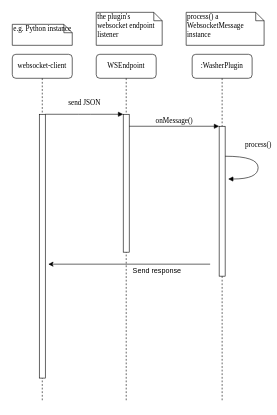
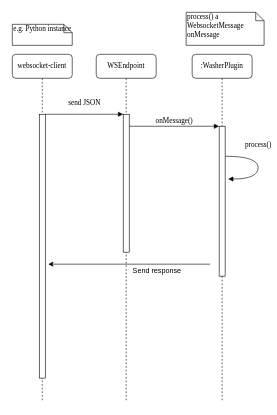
- <mxCell id="12" value="process() a WebsocketMessage instance&lt;br&gt;" parent="1" vertex="1" style="shape=note;whiteSpace=wrap;html=1;size=14;verticalAlign=top;align=left;spacingTop=-6;rounded=0;shadow=0;comic=0;labelBackgroundColor=none;strokeColor=#000000;strokeWidth=1;fillColor=#FFFFFF;fontFamily=Verdana;fontSize=12;fontColor=#000000;"><mxGeometry as="geometry" height="55" width="130" y="20" x="310" /></mxCell>
+ <mxCell id="12" value="process() a WebsocketMessage onMessage&lt;br&gt;" parent="1" vertex="1" style="shape=note;whiteSpace=wrap;html=1;size=14;verticalAlign=top;align=left;spacingTop=-6;rounded=0;shadow=0;comic=0;labelBackgroundColor=none;strokeColor=#000000;strokeWidth=1;fillColor=#FFFFFF;fontFamily=Verdana;fontSize=12;fontColor=#000000;"><mxGeometry as="geometry" height="55" width="130" y="20" x="310" /></mxCell>
- <mxCell id="11" value="the plugin's websocket endpoint listener&lt;br&gt;" parent="1" vertex="1" style="shape=note;whiteSpace=wrap;html=1;size=14;verticalAlign=top;align=left;spacingTop=-6;rounded=0;shadow=0;comic=0;labelBackgroundColor=none;strokeColor=#000000;strokeWidth=1;fillColor=#FFFFFF;fontFamily=Verdana;fontSize=12;fontColor=#000000;"><mxGeometry as="geometry" height="55" width="110" y="20" x="160" /></mxCell>
